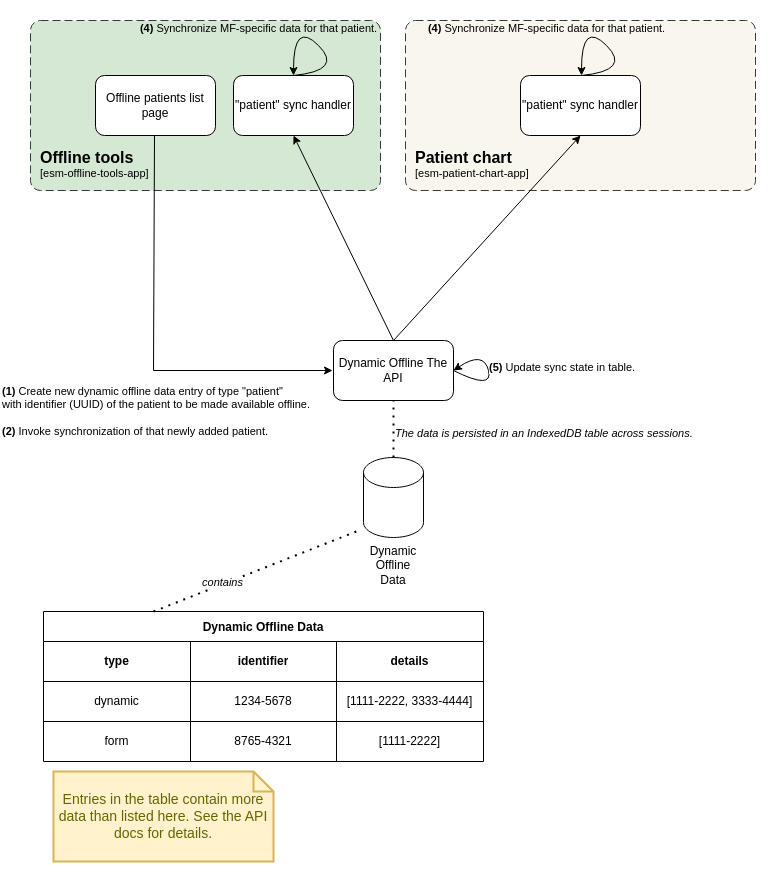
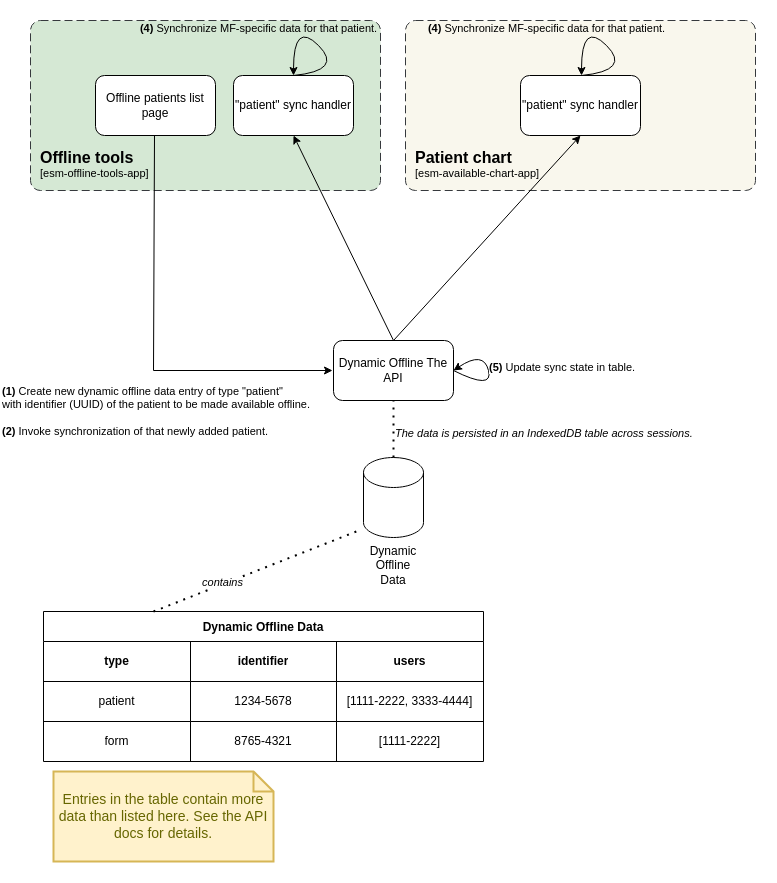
- <mxCell id="20" value="&lt;font style=&quot;font-size: 16px&quot;&gt;&lt;b&gt;&lt;div style=&quot;text-align: left&quot;&gt;Patient chart&lt;/div&gt;&lt;/b&gt;&lt;/font&gt;&lt;div style=&quot;text-align: left&quot;&gt;[esm-patient-chart-app]&lt;/div&gt;" style="rounded=1;fontSize=11;whiteSpace=wrap;html=1;dashed=1;arcSize=20;fillColor=#f9f7ed;strokeColor=#36393d;labelBackgroundColor=none;align=left;verticalAlign=bottom;labelBorderColor=none;spacingTop=0;spacing=10;dashPattern=8 4;metaEdit=1;rotatable=0;perimeter=rectanglePerimeter;noLabel=0;labelPadding=0;allowArrows=0;connectable=0;expand=0;recursiveResize=0;editable=1;pointerEvents=0;absoluteArcSize=1;points=[[0.25,0,0],[0.5,0,0],[0.75,0,0],[1,0.25,0],[1,0.5,0],[1,0.75,0],[0.75,1,0],[0.5,1,0],[0.25,1,0],[0,0.75,0],[0,0.5,0],[0,0.25,0]];" vertex="1" parent="1"><mxGeometry x="395" y="20" width="350" height="170" as="geometry" /></mxCell>
+ <mxCell id="20" value="&lt;font style=&quot;font-size: 16px&quot;&gt;&lt;b&gt;&lt;div style=&quot;text-align: left&quot;&gt;Patient chart&lt;/div&gt;&lt;/b&gt;&lt;/font&gt;&lt;div style=&quot;text-align: left&quot;&gt;[esm-available-chart-app]&lt;/div&gt;" style="rounded=1;fontSize=11;whiteSpace=wrap;html=1;dashed=1;arcSize=20;fillColor=#f9f7ed;strokeColor=#36393d;labelBackgroundColor=none;align=left;verticalAlign=bottom;labelBorderColor=none;spacingTop=0;spacing=10;dashPattern=8 4;metaEdit=1;rotatable=0;perimeter=rectanglePerimeter;noLabel=0;labelPadding=0;allowArrows=0;connectable=0;expand=0;recursiveResize=0;editable=1;pointerEvents=0;absoluteArcSize=1;points=[[0.25,0,0],[0.5,0,0],[0.75,0,0],[1,0.25,0],[1,0.5,0],[1,0.75,0],[0.75,1,0],[0.5,1,0],[0.25,1,0],[0,0.75,0],[0,0.5,0],[0,0.25,0]];" vertex="1" parent="1"><mxGeometry x="395" y="20" width="350" height="170" as="geometry" /></mxCell>
- <mxCell id="7" value="&lt;b&gt;details&lt;/b&gt;" style="shape=partialRectangle;html=1;whiteSpace=wrap;connectable=0;fillColor=none;top=0;left=0;bottom=0;right=0;overflow=hidden;" vertex="1" parent="4"><mxGeometry x="293" width="147" height="40" as="geometry"><mxRectangle width="147" height="40" as="alternateBounds" /></mxGeometry></mxCell>
+ <mxCell id="7" value="&lt;b&gt;users&lt;/b&gt;" style="shape=partialRectangle;html=1;whiteSpace=wrap;connectable=0;fillColor=none;top=0;left=0;bottom=0;right=0;overflow=hidden;" vertex="1" parent="4"><mxGeometry x="293" width="147" height="40" as="geometry"><mxRectangle width="147" height="40" as="alternateBounds" /></mxGeometry></mxCell>
- <mxCell id="9" value="dynamic" style="shape=partialRectangle;html=1;whiteSpace=wrap;connectable=0;fillColor=none;top=0;left=0;bottom=0;right=0;overflow=hidden;" vertex="1" parent="8"><mxGeometry width="147" height="40" as="geometry"><mxRectangle width="147" height="40" as="alternateBounds" /></mxGeometry></mxCell>
+ <mxCell id="9" value="patient" style="shape=partialRectangle;html=1;whiteSpace=wrap;connectable=0;fillColor=none;top=0;left=0;bottom=0;right=0;overflow=hidden;" vertex="1" parent="8"><mxGeometry width="147" height="40" as="geometry"><mxRectangle width="147" height="40" as="alternateBounds" /></mxGeometry></mxCell>
